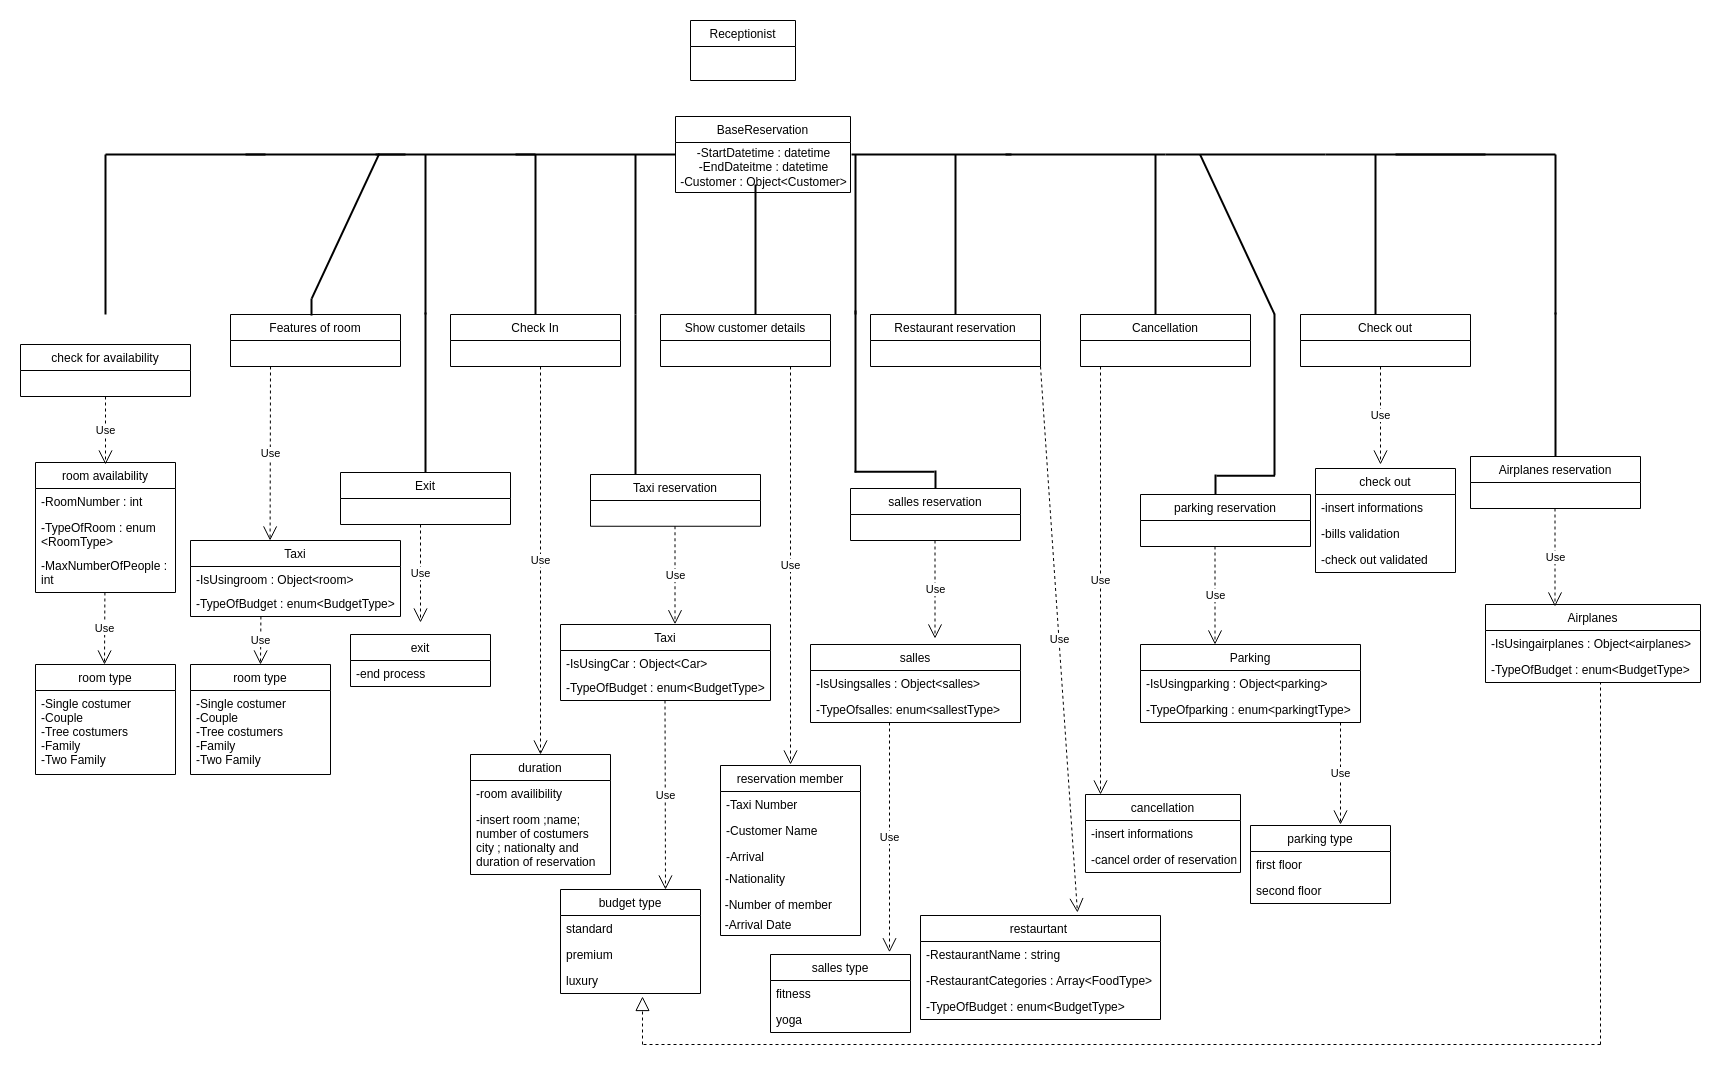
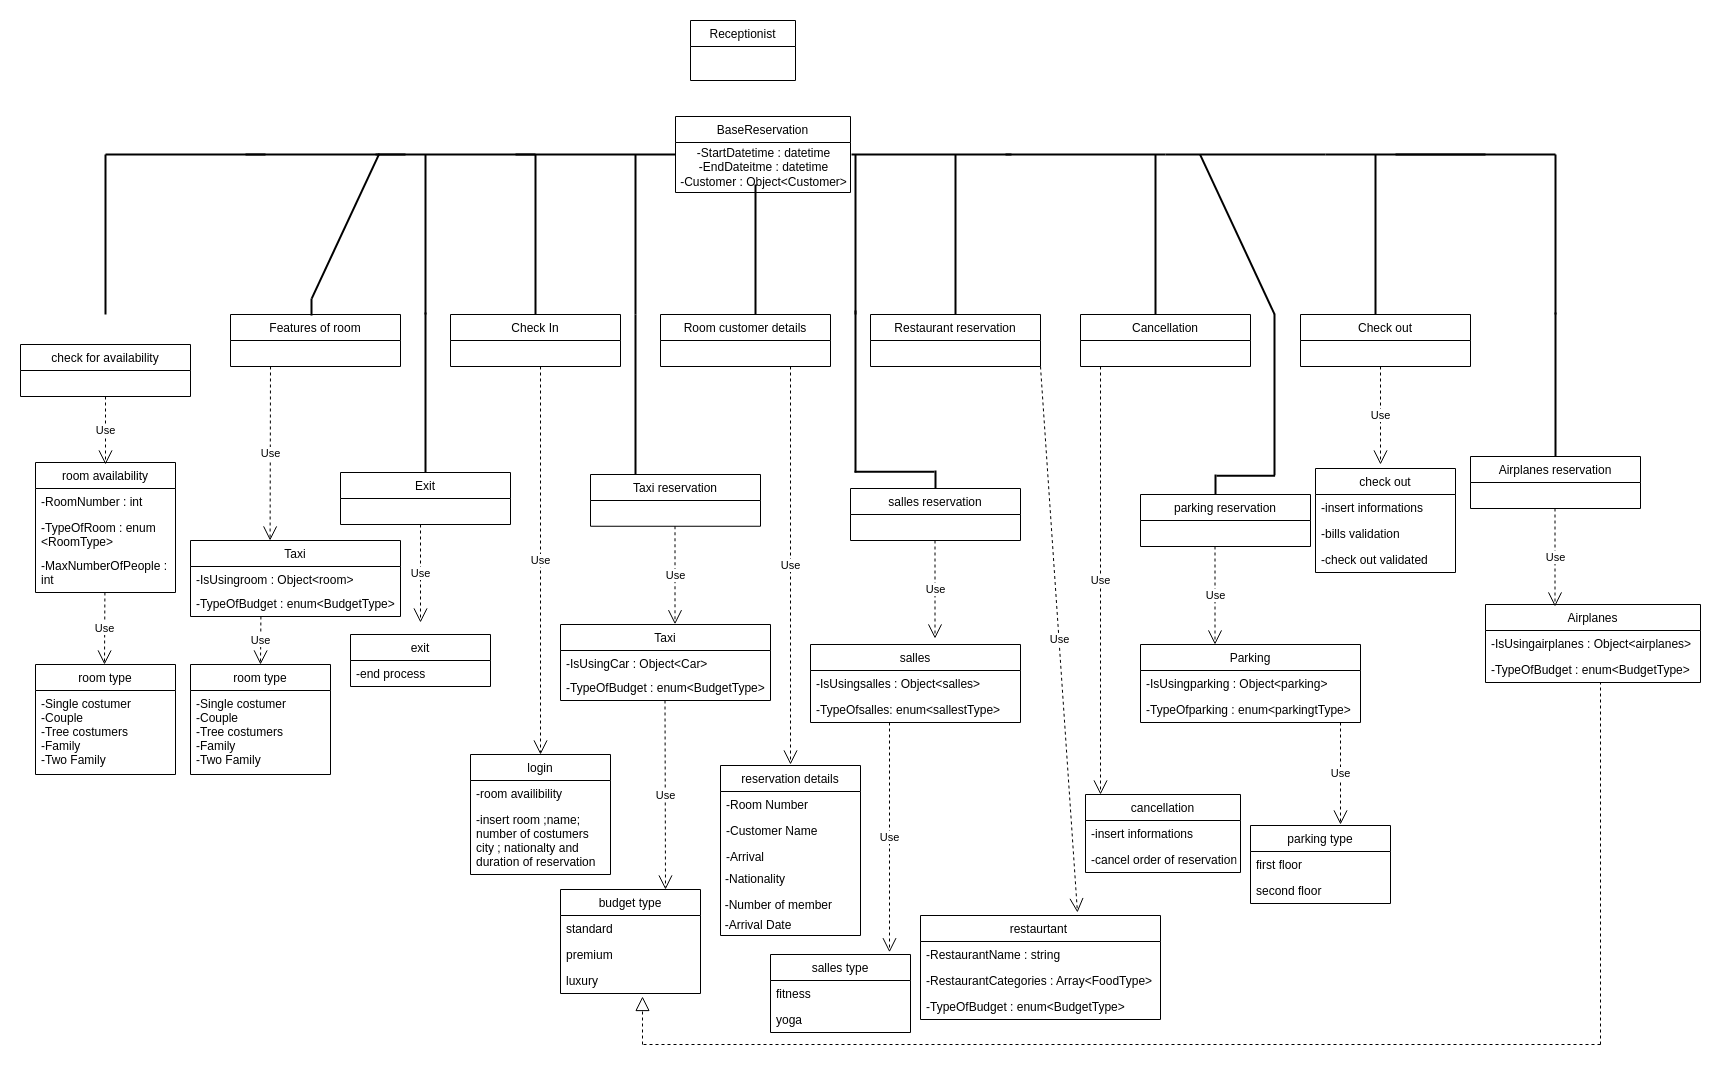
- <mxCell id="3" value="Show customer details" style="swimlane;fontStyle=0;childLayout=stackLayout;horizontal=1;startSize=26;fillColor=none;horizontalStack=0;resizeParent=1;resizeParentMax=0;resizeLast=0;collapsible=1;marginBottom=0;" parent="1" vertex="1"><mxGeometry x="660" width="170" height="52" as="geometry" y="314" /></mxCell>
+ <mxCell id="3" value="Room customer details" style="swimlane;fontStyle=0;childLayout=stackLayout;horizontal=1;startSize=26;fillColor=none;horizontalStack=0;resizeParent=1;resizeParentMax=0;resizeLast=0;collapsible=1;marginBottom=0;" parent="1" vertex="1"><mxGeometry x="660" width="170" height="52" as="geometry" y="314" /></mxCell>
- <mxCell id="79" value="duration" style="swimlane;fontStyle=0;childLayout=stackLayout;horizontal=1;startSize=26;fillColor=none;horizontalStack=0;resizeParent=1;resizeParentMax=0;resizeLast=0;collapsible=1;marginBottom=0;" parent="1" vertex="1"><mxGeometry x="470" y="754" width="140" height="120" as="geometry" /></mxCell>
+ <mxCell id="79" value="login" style="swimlane;fontStyle=0;childLayout=stackLayout;horizontal=1;startSize=26;fillColor=none;horizontalStack=0;resizeParent=1;resizeParentMax=0;resizeLast=0;collapsible=1;marginBottom=0;" parent="1" vertex="1"><mxGeometry x="470" y="754" width="140" height="120" as="geometry" /></mxCell>
- <mxCell id="82" value="reservation member" style="swimlane;fontStyle=0;childLayout=stackLayout;horizontal=1;startSize=26;fillColor=none;horizontalStack=0;resizeParent=1;resizeParentMax=0;resizeLast=0;collapsible=1;marginBottom=0;" parent="1" vertex="1"><mxGeometry x="720" y="765" width="140" height="170" as="geometry" /></mxCell>
+ <mxCell id="82" value="reservation details" style="swimlane;fontStyle=0;childLayout=stackLayout;horizontal=1;startSize=26;fillColor=none;horizontalStack=0;resizeParent=1;resizeParentMax=0;resizeLast=0;collapsible=1;marginBottom=0;" parent="1" vertex="1"><mxGeometry x="720" y="765" width="140" height="170" as="geometry" /></mxCell>
- <mxCell id="83" value="-Taxi Number" style="text;strokeColor=none;fillColor=none;align=left;verticalAlign=top;spacingLeft=4;spacingRight=4;overflow=hidden;rotatable=0;points=[[0,0.5],[1,0.5]];portConstraint=eastwest;" parent="82" vertex="1"><mxGeometry y="26" width="140" height="26" as="geometry" /></mxCell>
+ <mxCell id="83" value="-Room Number" style="text;strokeColor=none;fillColor=none;align=left;verticalAlign=top;spacingLeft=4;spacingRight=4;overflow=hidden;rotatable=0;points=[[0,0.5],[1,0.5]];portConstraint=eastwest;" parent="82" vertex="1"><mxGeometry y="26" width="140" height="26" as="geometry" /></mxCell>
